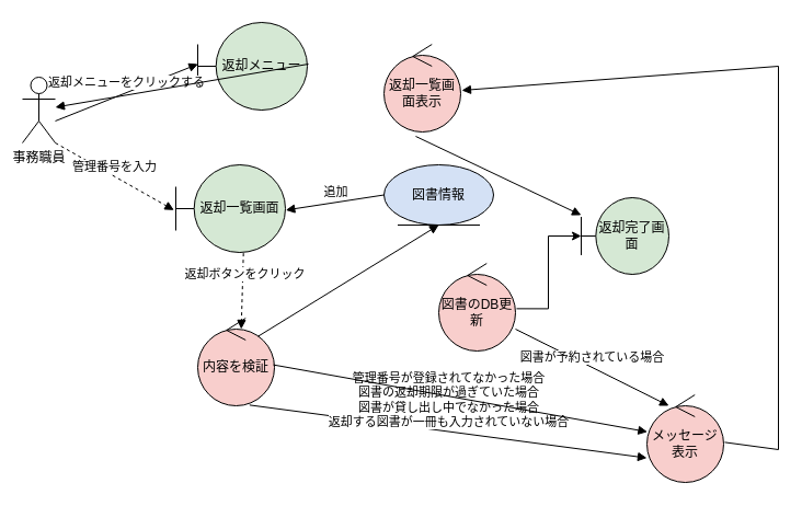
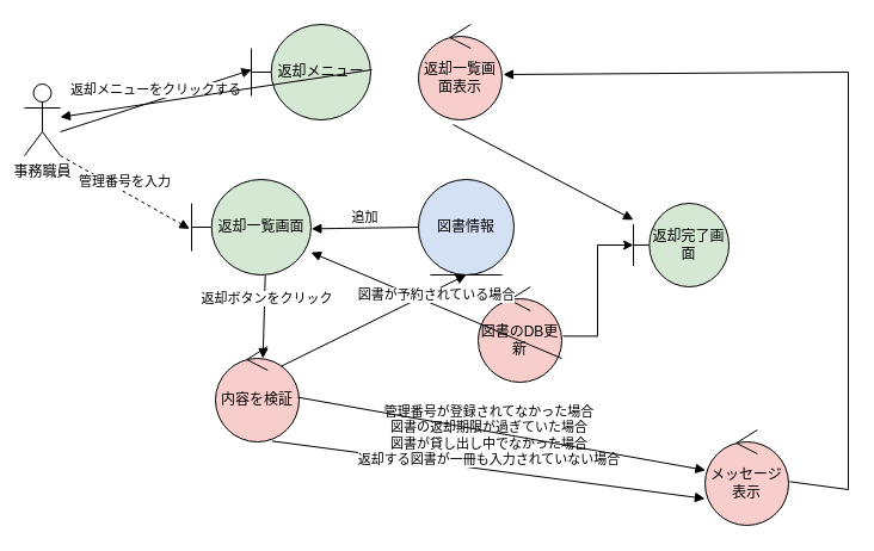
- <mxCell id="3" value="返却メニュー" style="shape=umlBoundary;whiteSpace=wrap;html=1;fillColor=#D5E8D4;" vertex="1" parent="1"><mxGeometry x="180" y="20" width="100" height="80" as="geometry" /></mxCell>
+ <mxCell id="3" value="返却メニュー" style="shape=umlBoundary;whiteSpace=wrap;html=1;fillColor=#D5E8D4;" vertex="1" parent="1"><mxGeometry x="210" y="20" width="100" height="80" as="geometry" /></mxCell>
- <mxCell id="5" value="返却一覧画面表示" style="ellipse;shape=umlControl;whiteSpace=wrap;html=1;fillColor=#F8CECC;" vertex="1" parent="1"><mxGeometry x="350" y="40" width="70" height="80" as="geometry" /></mxCell>
+ <mxCell id="5" value="返却一覧画面表示" style="ellipse;shape=umlControl;whiteSpace=wrap;html=1;fillColor=#F8CECC;" vertex="1" parent="1"><mxGeometry x="350" y="20" width="70" height="80" as="geometry" /></mxCell>
- <mxCell id="19" value="図書情報" style="ellipse;shape=umlEntity;whiteSpace=wrap;html=1;fillColor=#D4E1F5;" vertex="1" parent="1"><mxGeometry x="350" y="150" width="100" height="55" as="geometry" /></mxCell>
+ <mxCell id="19" value="図書情報" style="ellipse;shape=umlEntity;whiteSpace=wrap;html=1;fillColor=#D4E1F5;" vertex="1" parent="1"><mxGeometry x="350" y="150" width="80" height="80" as="geometry" /></mxCell>
- <mxCell id="6" value="返却完了画面" style="shape=umlBoundary;whiteSpace=wrap;html=1;fillColor=#D5E8D4;" vertex="1" parent="1"><mxGeometry x="530" y="180" width="80" height="70" as="geometry" /></mxCell>
+ <mxCell id="6" value="返却完了画面" style="shape=umlBoundary;whiteSpace=wrap;html=1;fillColor=#D5E8D4;" vertex="1" parent="1"><mxGeometry x="530" y="170" width="80" height="70" as="geometry" /></mxCell>
- <mxCell id="13" value="" style="html=1;verticalAlign=bottom;endArrow=block;curved=0;rounded=0;exitX=0.617;exitY=1.008;exitDx=0;exitDy=0;exitPerimeter=0;entryX=0.567;entryY=0.125;entryDx=0;entryDy=0;entryPerimeter=0;dashed=1;" edge="1" parent="1" source="10" target="12"><mxGeometry width="80" relative="1" as="geometry"><mxPoint x="180" y="260" as="sourcePoint" /><mxPoint x="370" y="190" as="targetPoint" /></mxGeometry></mxCell>
+ <mxCell id="13" value="" style="html=1;verticalAlign=bottom;endArrow=block;curved=0;rounded=0;exitX=0.617;exitY=1.008;exitDx=0;exitDy=0;exitPerimeter=0;entryX=0.567;entryY=0.125;entryDx=0;entryDy=0;entryPerimeter=0;" edge="1" parent="1" source="10" target="12"><mxGeometry width="80" relative="1" as="geometry"><mxPoint x="180" y="260" as="sourcePoint" /><mxPoint x="370" y="190" as="targetPoint" /></mxGeometry></mxCell>
- <mxCell id="23" value="図書が予約されている場合" style="html=1;verticalAlign=bottom;endArrow=block;curved=0;rounded=0;exitX=1;exitY=0.75;exitDx=0;exitDy=0;exitPerimeter=0;entryX=0.286;entryY=0.125;entryDx=0;entryDy=0;entryPerimeter=0;" edge="1" parent="1" source="18" target="11"><mxGeometry width="80" relative="1" as="geometry"><mxPoint x="510" y="229" as="sourcePoint" /><mxPoint x="608.98" y="190.64" as="targetPoint" /></mxGeometry></mxCell>
+ <mxCell id="23" value="図書が予約されている場合" style="html=1;verticalAlign=bottom;endArrow=block;curved=0;rounded=0;exitX=1;exitY=0.75;exitDx=0;exitDy=0;exitPerimeter=0;" edge="1" parent="1" source="18" target="10"><mxGeometry width="80" relative="1" as="geometry"><mxPoint x="510" y="229" as="sourcePoint" /><mxPoint x="608.98" y="190.64" as="targetPoint" /></mxGeometry></mxCell>
